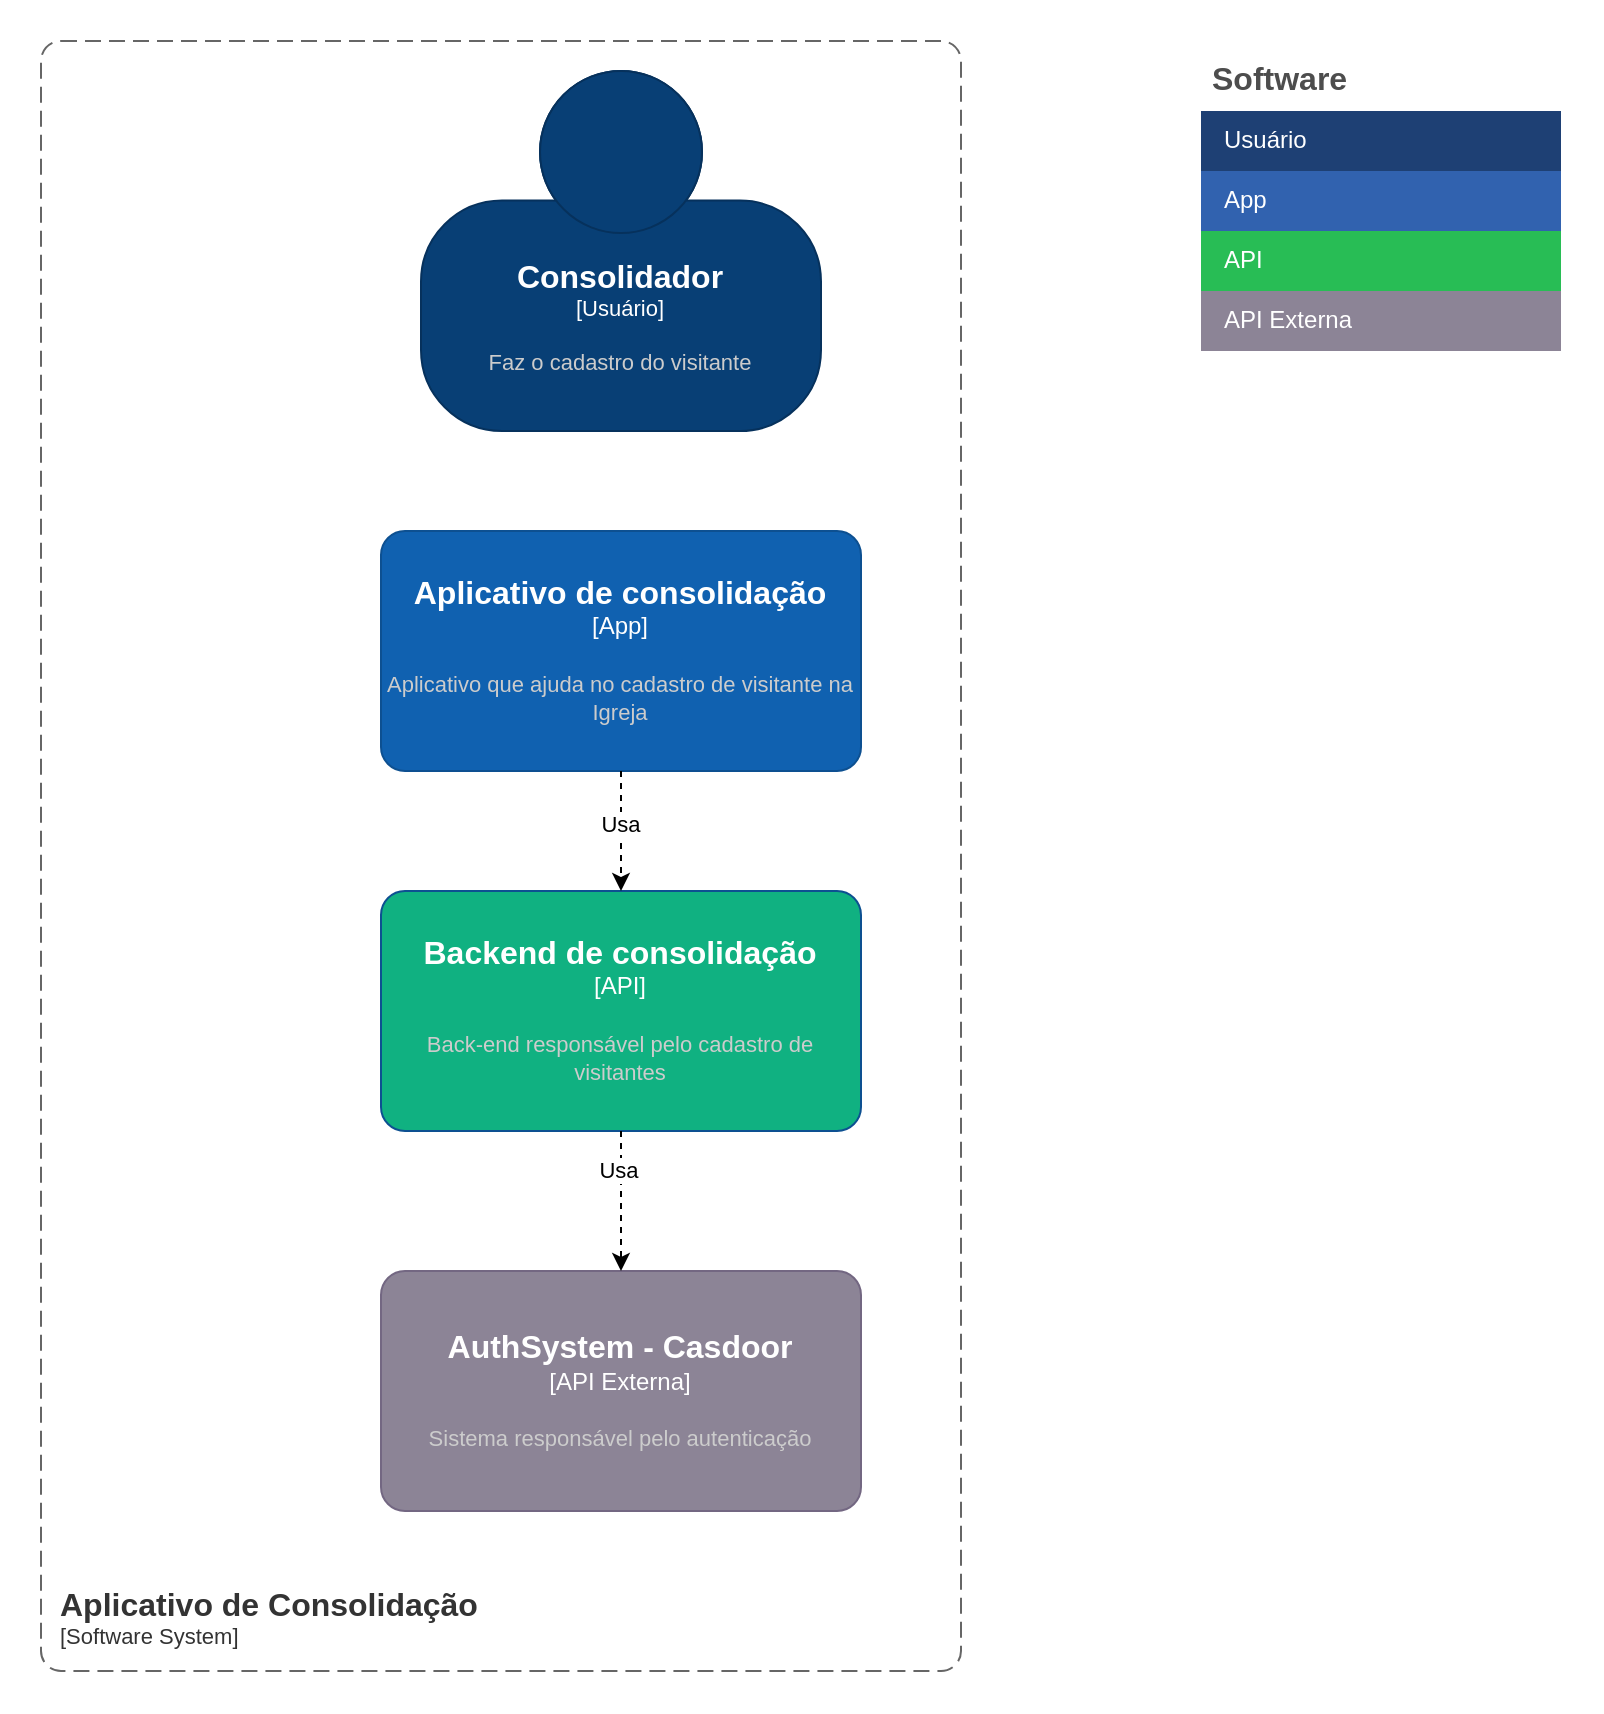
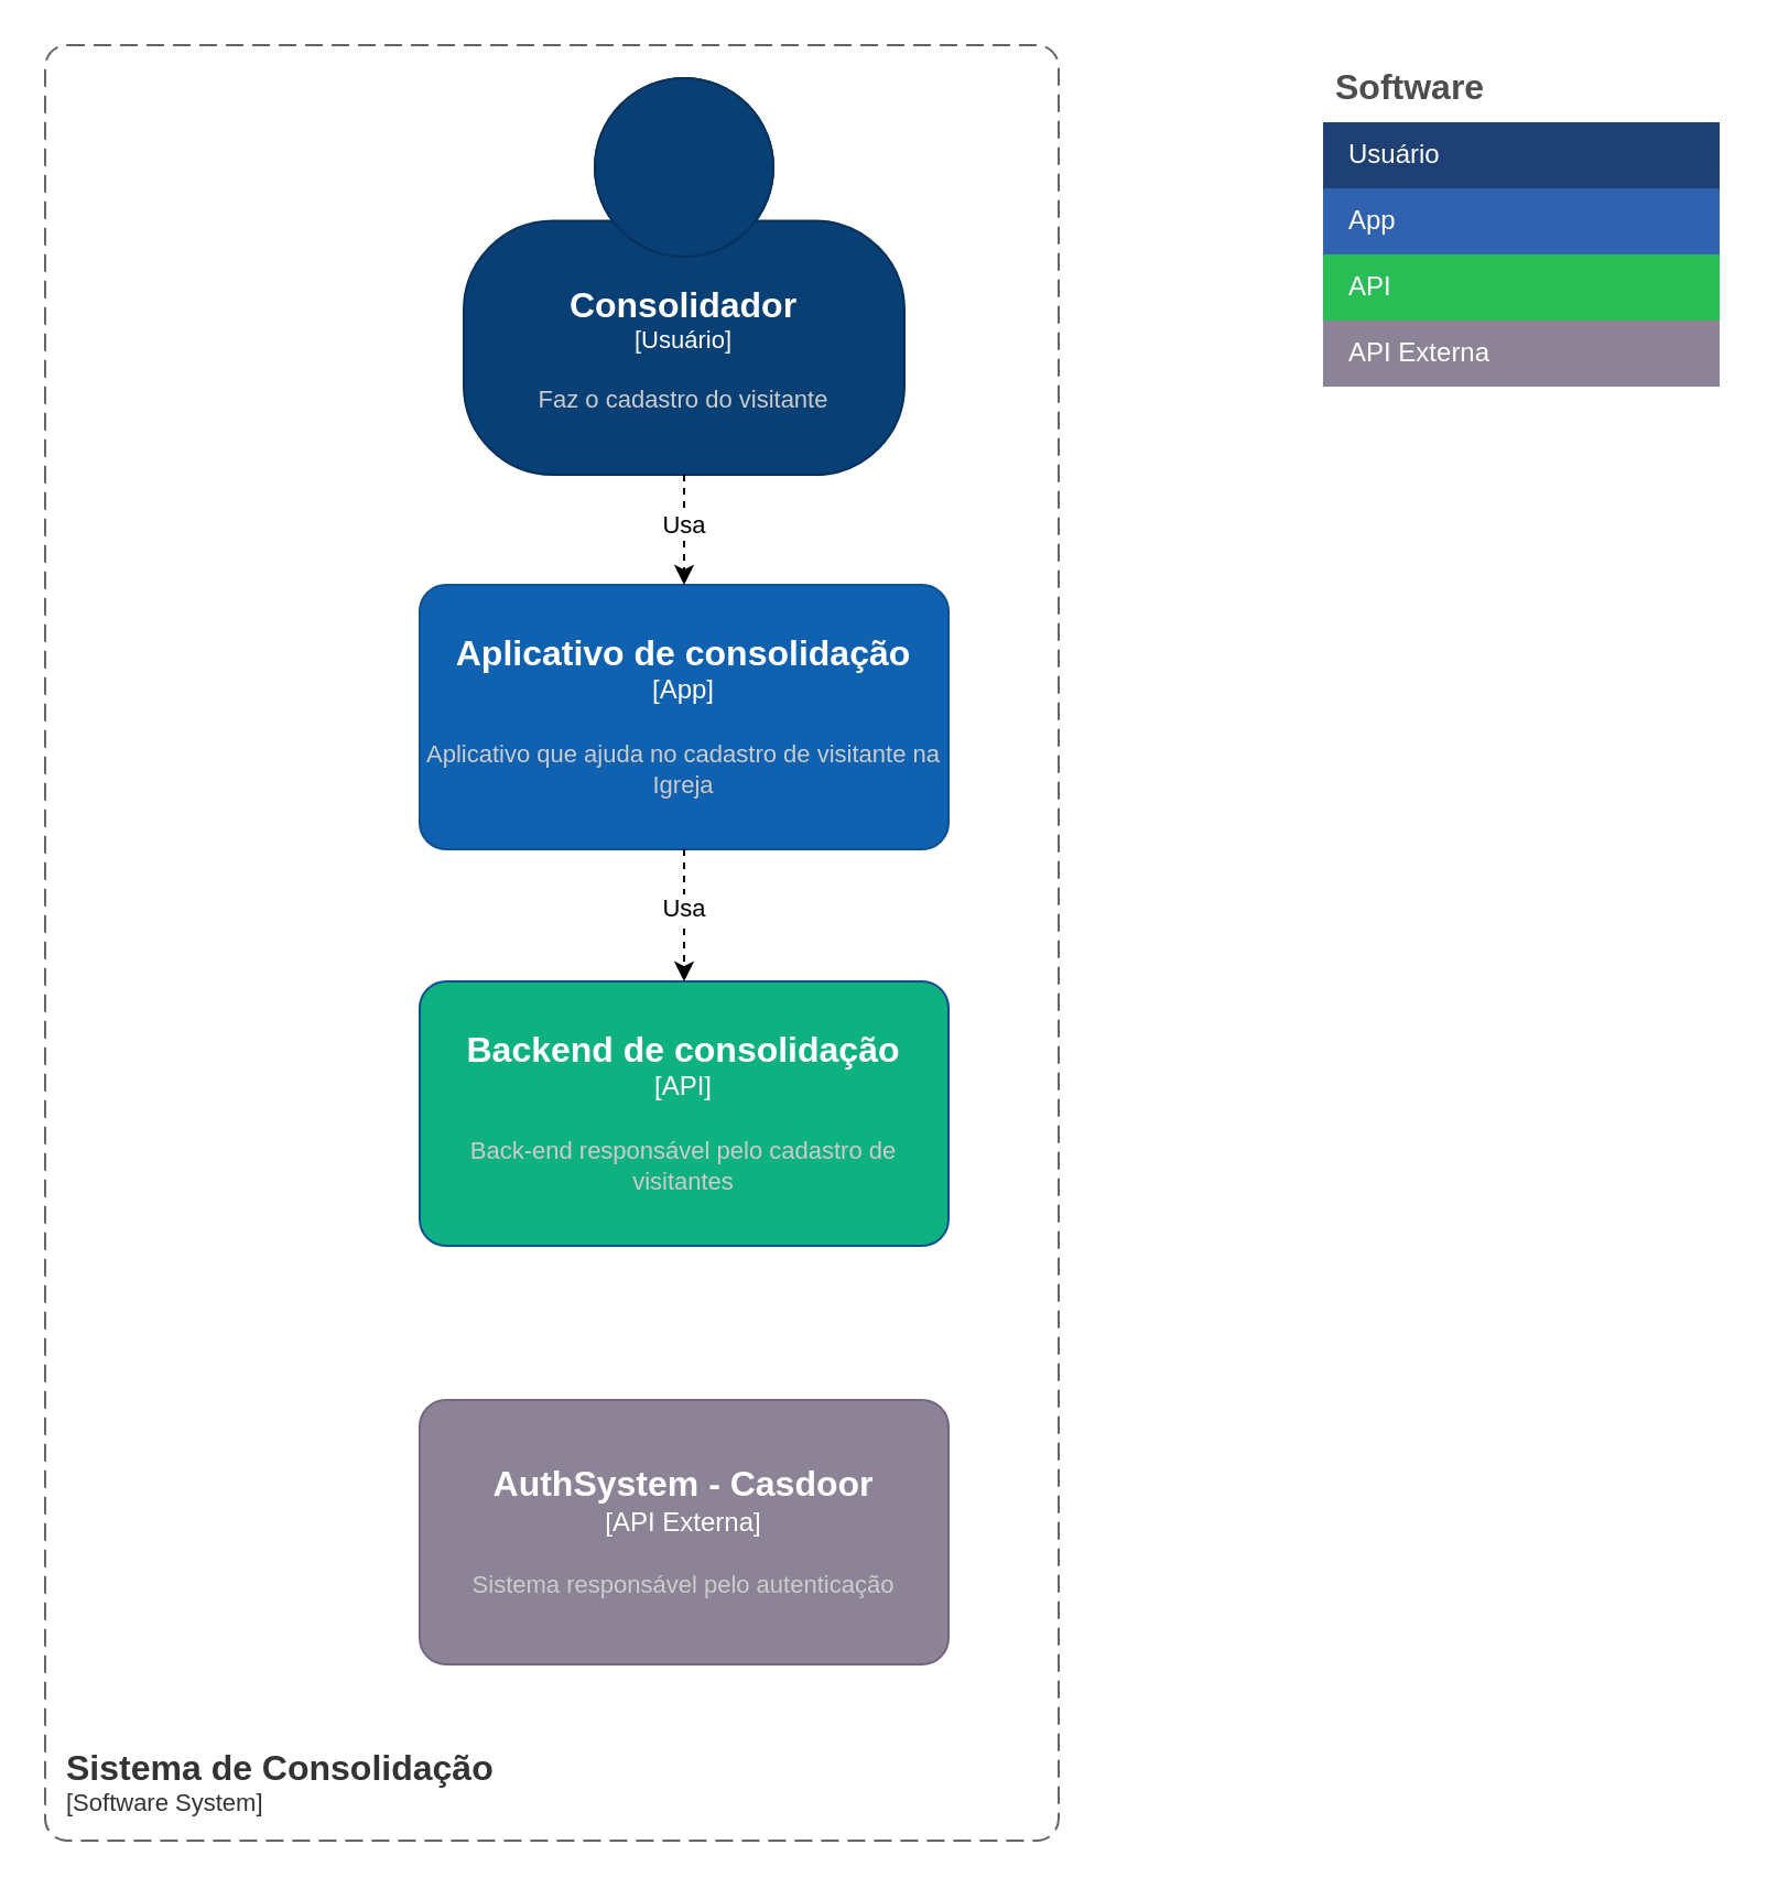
+ <mxCell id="4" style="edgeStyle=orthogonalEdgeStyle;rounded=0;orthogonalLoop=1;jettySize=auto;html=1;entryX=0.5;entryY=0;entryDx=0;entryDy=0;entryPerimeter=0;metaEdit=0;backgroundOutline=0;flowAnimation=0;flowAnimationDuration=500;flowAnimationTimingFunction=linear;flowAnimationDirection=normal;dashed=1;" parent="1" source="2" target="3" edge="1"><mxGeometry relative="1" as="geometry" /></mxCell>
+ <mxCell id="5" value="Usa" style="edgeLabel;html=1;align=center;verticalAlign=middle;resizable=0;points=[];" vertex="1" connectable="0" parent="4"><mxGeometry x="-0.12" y="-1" relative="1" as="geometry"><mxPoint as="offset" /></mxGeometry></mxCell>
- <mxCell id="19" style="edgeStyle=orthogonalEdgeStyle;rounded=0;orthogonalLoop=1;jettySize=auto;html=1;entryX=0.5;entryY=0;entryDx=0;entryDy=0;entryPerimeter=0;dashed=1;" edge="1" parent="1" source="13" target="14"><mxGeometry relative="1" as="geometry" /></mxCell>
- <mxCell id="20" value="Usa" style="edgeLabel;html=1;align=center;verticalAlign=middle;resizable=0;points=[];" vertex="1" connectable="0" parent="19"><mxGeometry x="-0.447" y="-2" relative="1" as="geometry"><mxPoint as="offset" /></mxGeometry></mxCell>
- <mxCell id="21" value="&lt;font style=&quot;font-size: 16px&quot;&gt;&lt;b&gt;&lt;div style=&quot;text-align: left&quot;&gt;Aplicativo de Consolidação&lt;/div&gt;&lt;/b&gt;&lt;/font&gt;&lt;div style=&quot;text-align: left&quot;&gt;[Software System]&lt;/div&gt;" style="rounded=1;fontSize=11;whiteSpace=wrap;html=1;dashed=1;arcSize=20;fillColor=none;strokeColor=#666666;fontColor=#333333;labelBackgroundColor=none;align=left;verticalAlign=bottom;labelBorderColor=none;spacingTop=0;spacing=10;dashPattern=8 4;metaEdit=1;rotatable=0;perimeter=rectanglePerimeter;noLabel=0;labelPadding=0;allowArrows=0;connectable=0;expand=0;recursiveResize=0;editable=1;pointerEvents=0;absoluteArcSize=1;points=[[0.25,0,0],[0.5,0,0],[0.75,0,0],[1,0.25,0],[1,0.5,0],[1,0.75,0],[0.75,1,0],[0.5,1,0],[0.25,1,0],[0,0.75,0],[0,0.5,0],[0,0.25,0]];" vertex="1" parent="1"><mxGeometry x="20" y="20" width="460" height="815" as="geometry" /></mxCell>
+ <mxCell id="21" value="&lt;font style=&quot;font-size: 16px&quot;&gt;&lt;b&gt;&lt;div style=&quot;text-align: left&quot;&gt;Sistema de Consolidação&lt;/div&gt;&lt;/b&gt;&lt;/font&gt;&lt;div style=&quot;text-align: left&quot;&gt;[Software System]&lt;/div&gt;" style="rounded=1;fontSize=11;whiteSpace=wrap;html=1;dashed=1;arcSize=20;fillColor=none;strokeColor=#666666;fontColor=#333333;labelBackgroundColor=none;align=left;verticalAlign=bottom;labelBorderColor=none;spacingTop=0;spacing=10;dashPattern=8 4;metaEdit=1;rotatable=0;perimeter=rectanglePerimeter;noLabel=0;labelPadding=0;allowArrows=0;connectable=0;expand=0;recursiveResize=0;editable=1;pointerEvents=0;absoluteArcSize=1;points=[[0.25,0,0],[0.5,0,0],[0.75,0,0],[1,0.25,0],[1,0.5,0],[1,0.75,0],[0.75,1,0],[0.5,1,0],[0.25,1,0],[0,0.75,0],[0,0.5,0],[0,0.25,0]];" vertex="1" parent="1"><mxGeometry x="20" y="20" width="460" height="815" as="geometry" /></mxCell>
